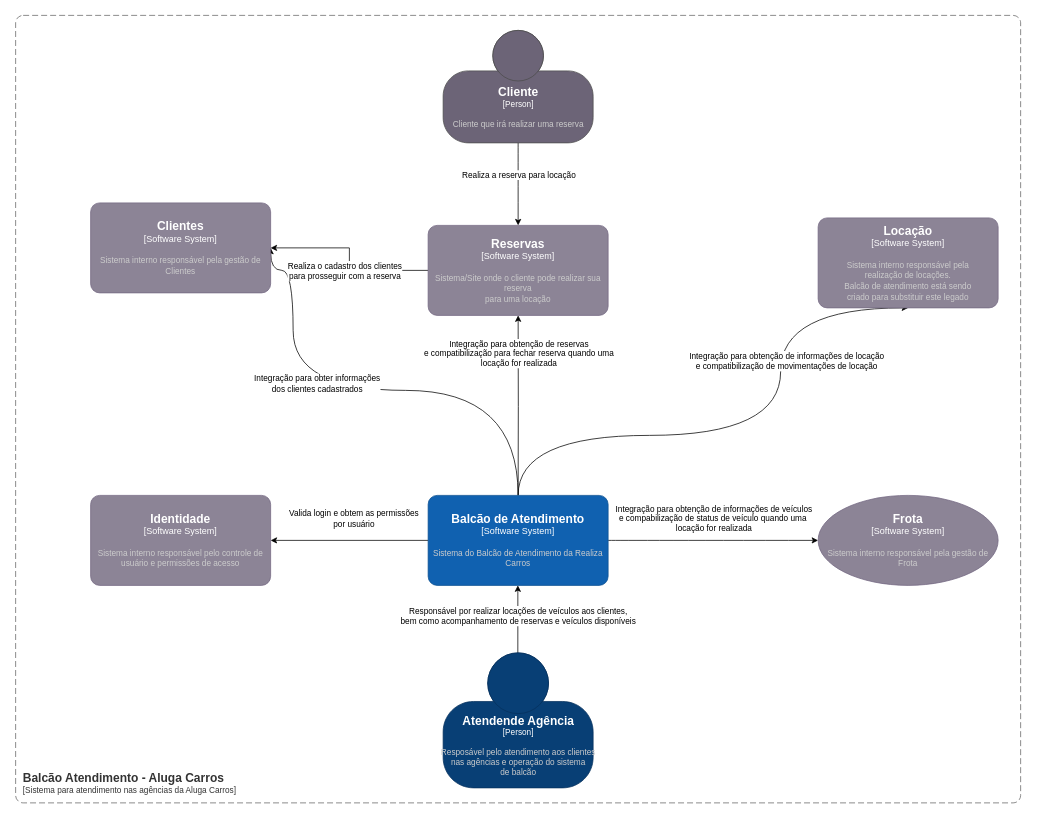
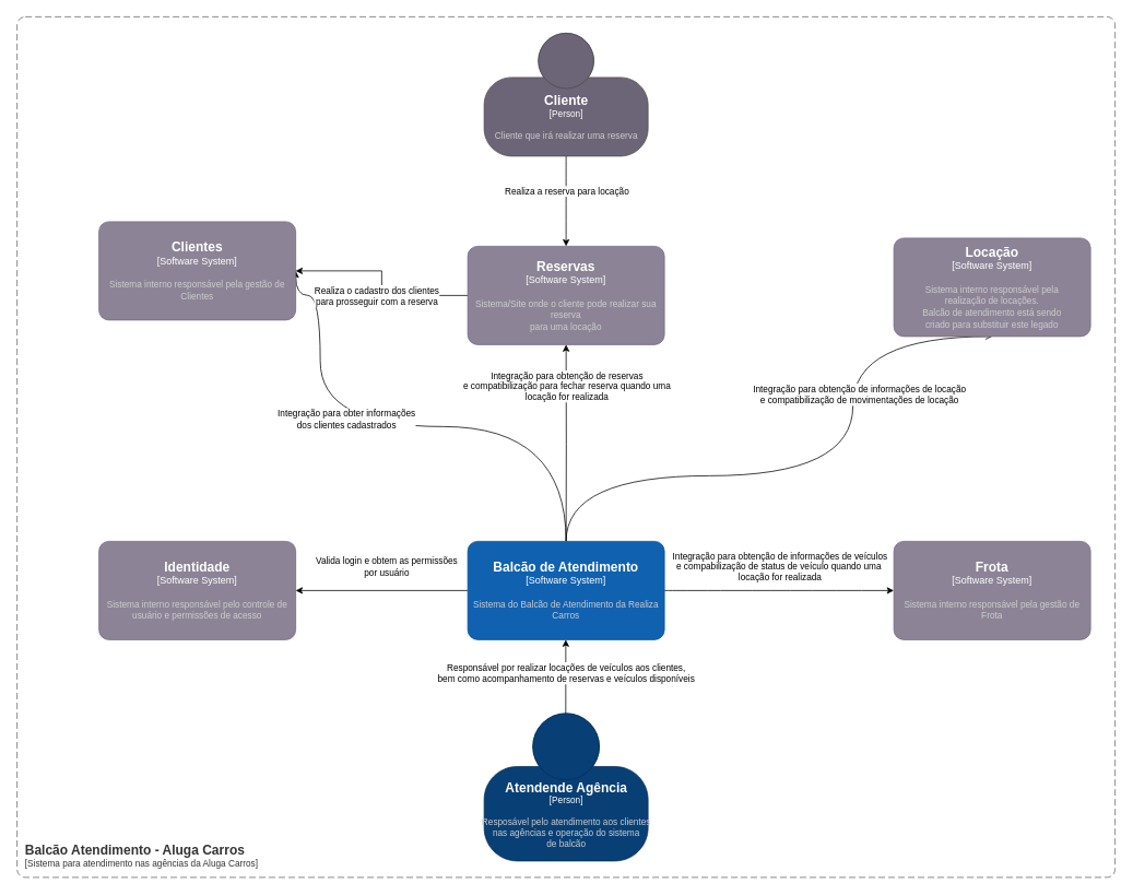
- <mxCell id="13" style="edgeStyle=orthogonalEdgeStyle;curved=1;rounded=0;orthogonalLoop=1;jettySize=auto;html=1;entryX=0.5;entryY=1;entryDx=0;entryDy=0;entryPerimeter=0;" parent="1" source="15" target="25" edge="1"><mxGeometry relative="1" as="geometry"><Array as="points"><mxPoint x="690" y="580" /><mxPoint x="1040" y="580" /></Array></mxGeometry></mxCell>
+ <mxCell id="13" style="edgeStyle=orthogonalEdgeStyle;curved=1;rounded=0;orthogonalLoop=1;jettySize=auto;html=1;entryX=0.5;entryY=1;entryDx=0;entryDy=0;entryPerimeter=0;endArrow=open;" parent="1" source="15" target="25" edge="1"><mxGeometry relative="1" as="geometry"><Array as="points"><mxPoint x="690" y="580" /><mxPoint x="1040" y="580" /></Array></mxGeometry></mxCell>
- <mxCell id="24" value="&lt;font style=&quot;font-size: 16px&quot;&gt;&lt;b&gt;Frota&lt;/b&gt;&lt;/font&gt;&lt;div&gt;[Software System]&lt;/div&gt;&lt;br&gt;&lt;div&gt;&lt;font style=&quot;font-size: 11px&quot;&gt;&lt;font color=&quot;#cccccc&quot;&gt;Sistema interno responsável pela gestão de Frota&lt;/font&gt;&lt;/div&gt;" style="ellipse;whiteSpace=wrap;html=1;labelBackgroundColor=none;fillColor=#8C8496;fontColor=#ffffff;align=center;arcSize=10;strokeColor=#736782;metaEdit=1;resizable=0;points=[[0.25,0,0],[0.5,0,0],[0.75,0,0],[1,0.25,0],[1,0.5,0],[1,0.75,0],[0.75,1,0],[0.5,1,0],[0.25,1,0],[0,0.75,0],[0,0.5,0],[0,0.25,0]];" parent="1" vertex="1"><mxGeometry x="1090" y="660" width="240" height="120" as="geometry" /></mxCell>
+ <mxCell id="24" value="&lt;font style=&quot;font-size: 16px&quot;&gt;&lt;b&gt;Frota&lt;/b&gt;&lt;/font&gt;&lt;div&gt;[Software System]&lt;/div&gt;&lt;br&gt;&lt;div&gt;&lt;font style=&quot;font-size: 11px&quot;&gt;&lt;font color=&quot;#cccccc&quot;&gt;Sistema interno responsável pela gestão de Frota&lt;/font&gt;&lt;/div&gt;" style="rounded=1;whiteSpace=wrap;html=1;labelBackgroundColor=none;fillColor=#8C8496;fontColor=#ffffff;align=center;arcSize=10;strokeColor=#736782;metaEdit=1;resizable=0;points=[[0.25,0,0],[0.5,0,0],[0.75,0,0],[1,0.25,0],[1,0.5,0],[1,0.75,0],[0.75,1,0],[0.5,1,0],[0.25,1,0],[0,0.75,0],[0,0.5,0],[0,0.25,0]];" parent="1" vertex="1"><mxGeometry x="1090" y="660" width="240" height="120" as="geometry" /></mxCell>
